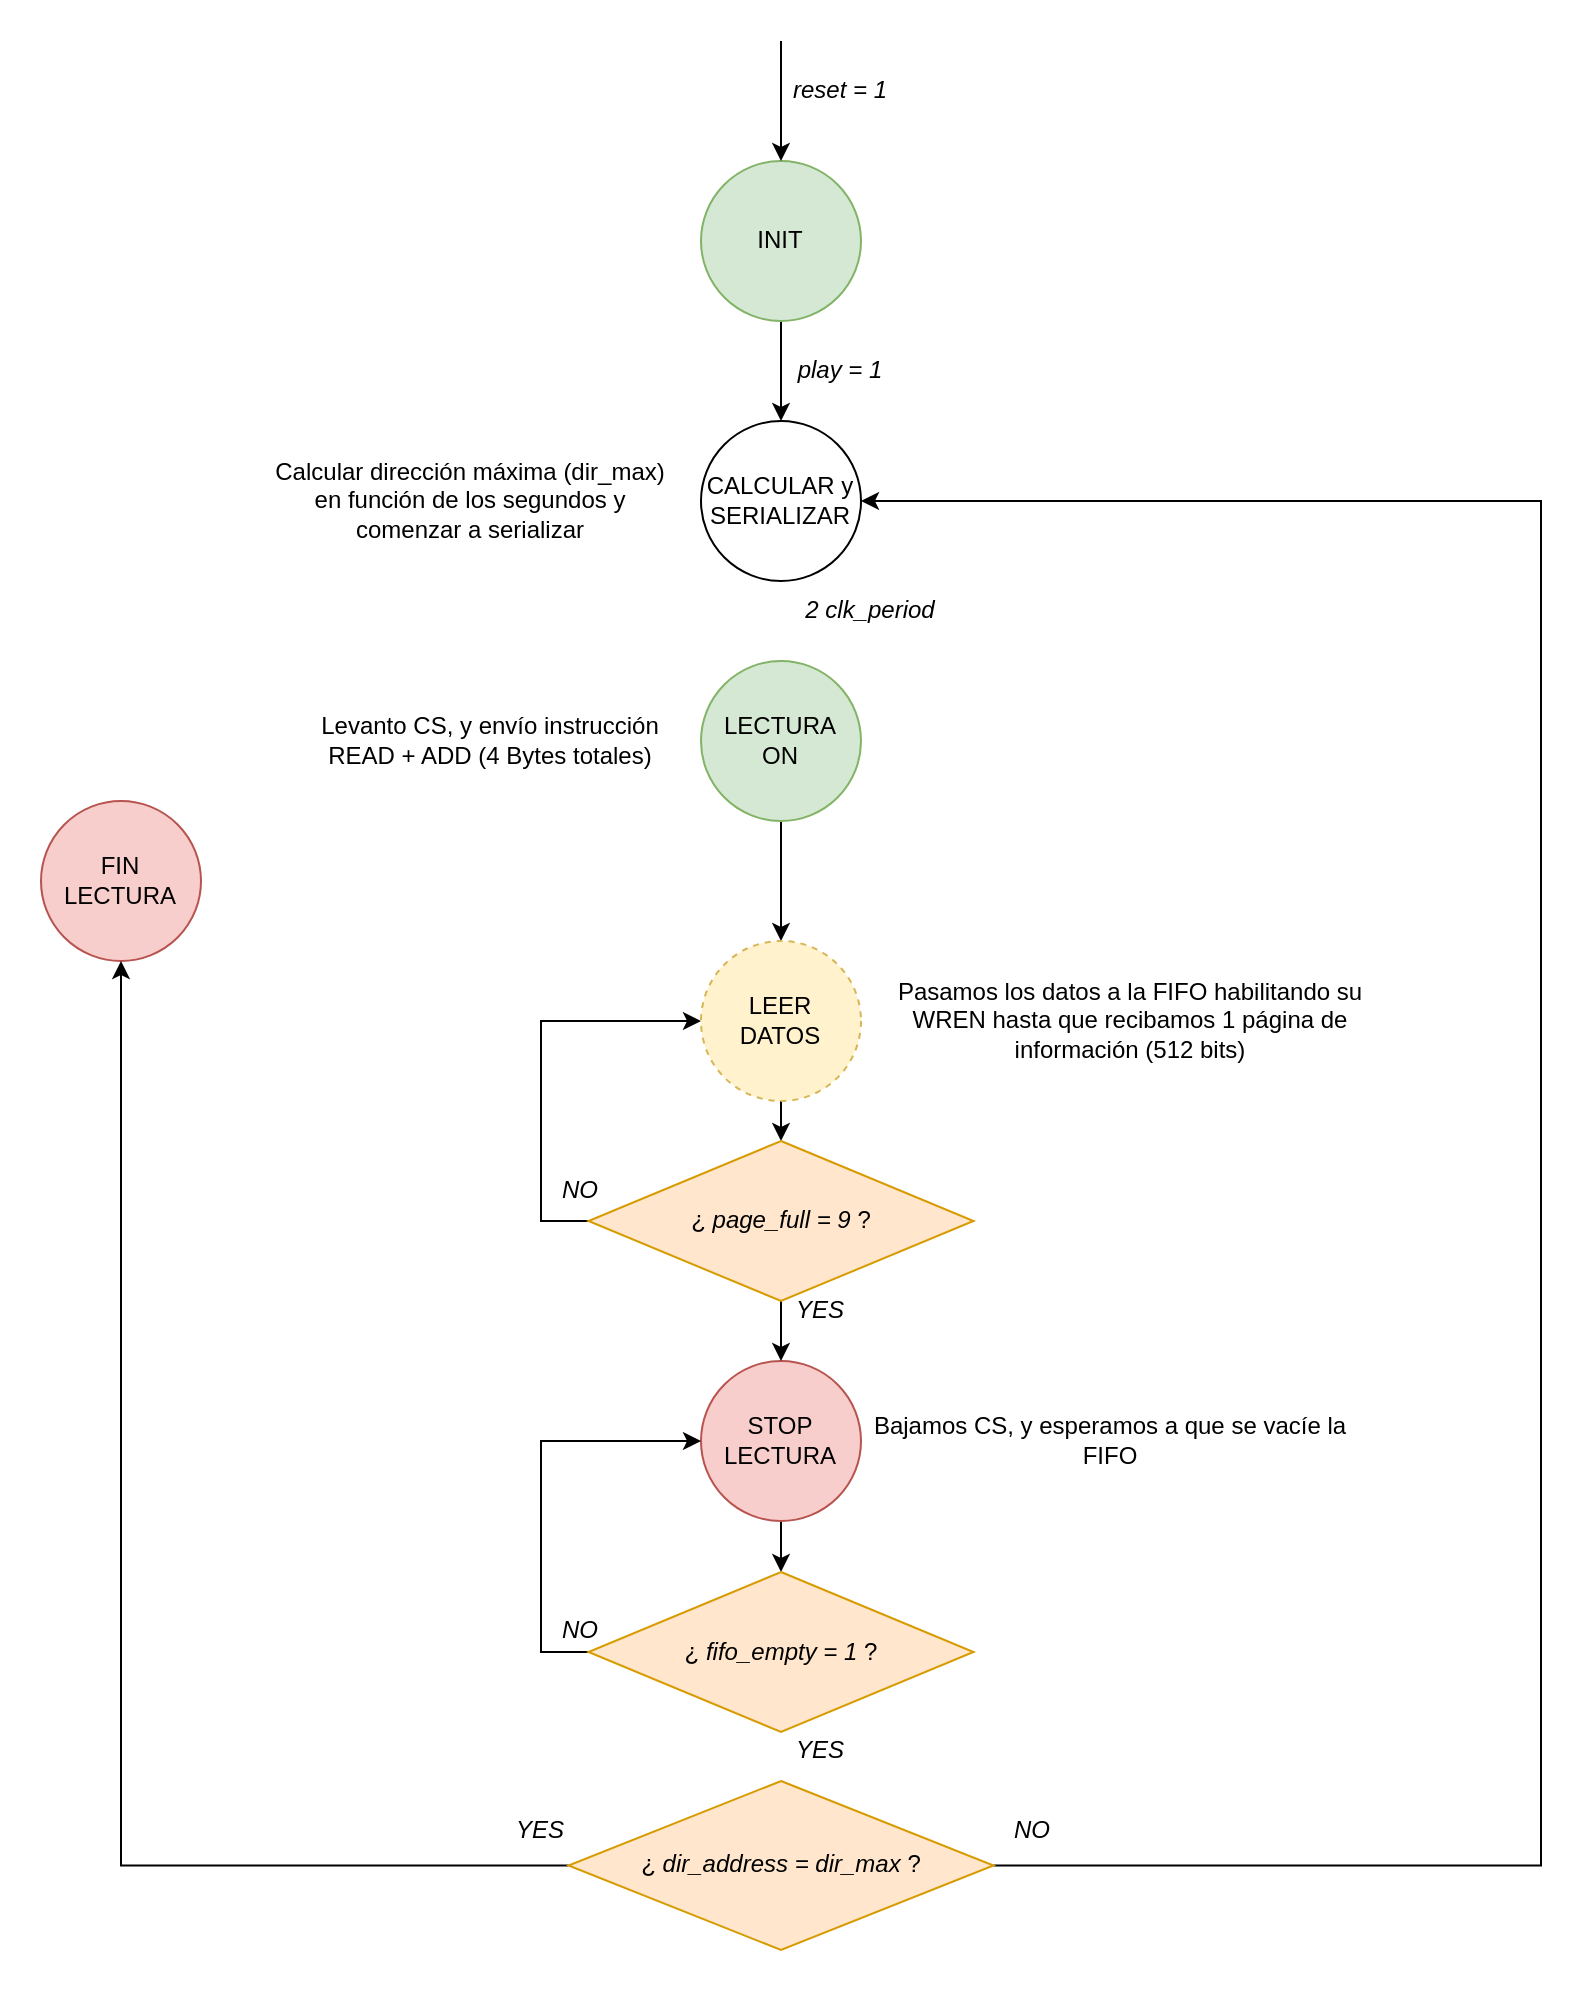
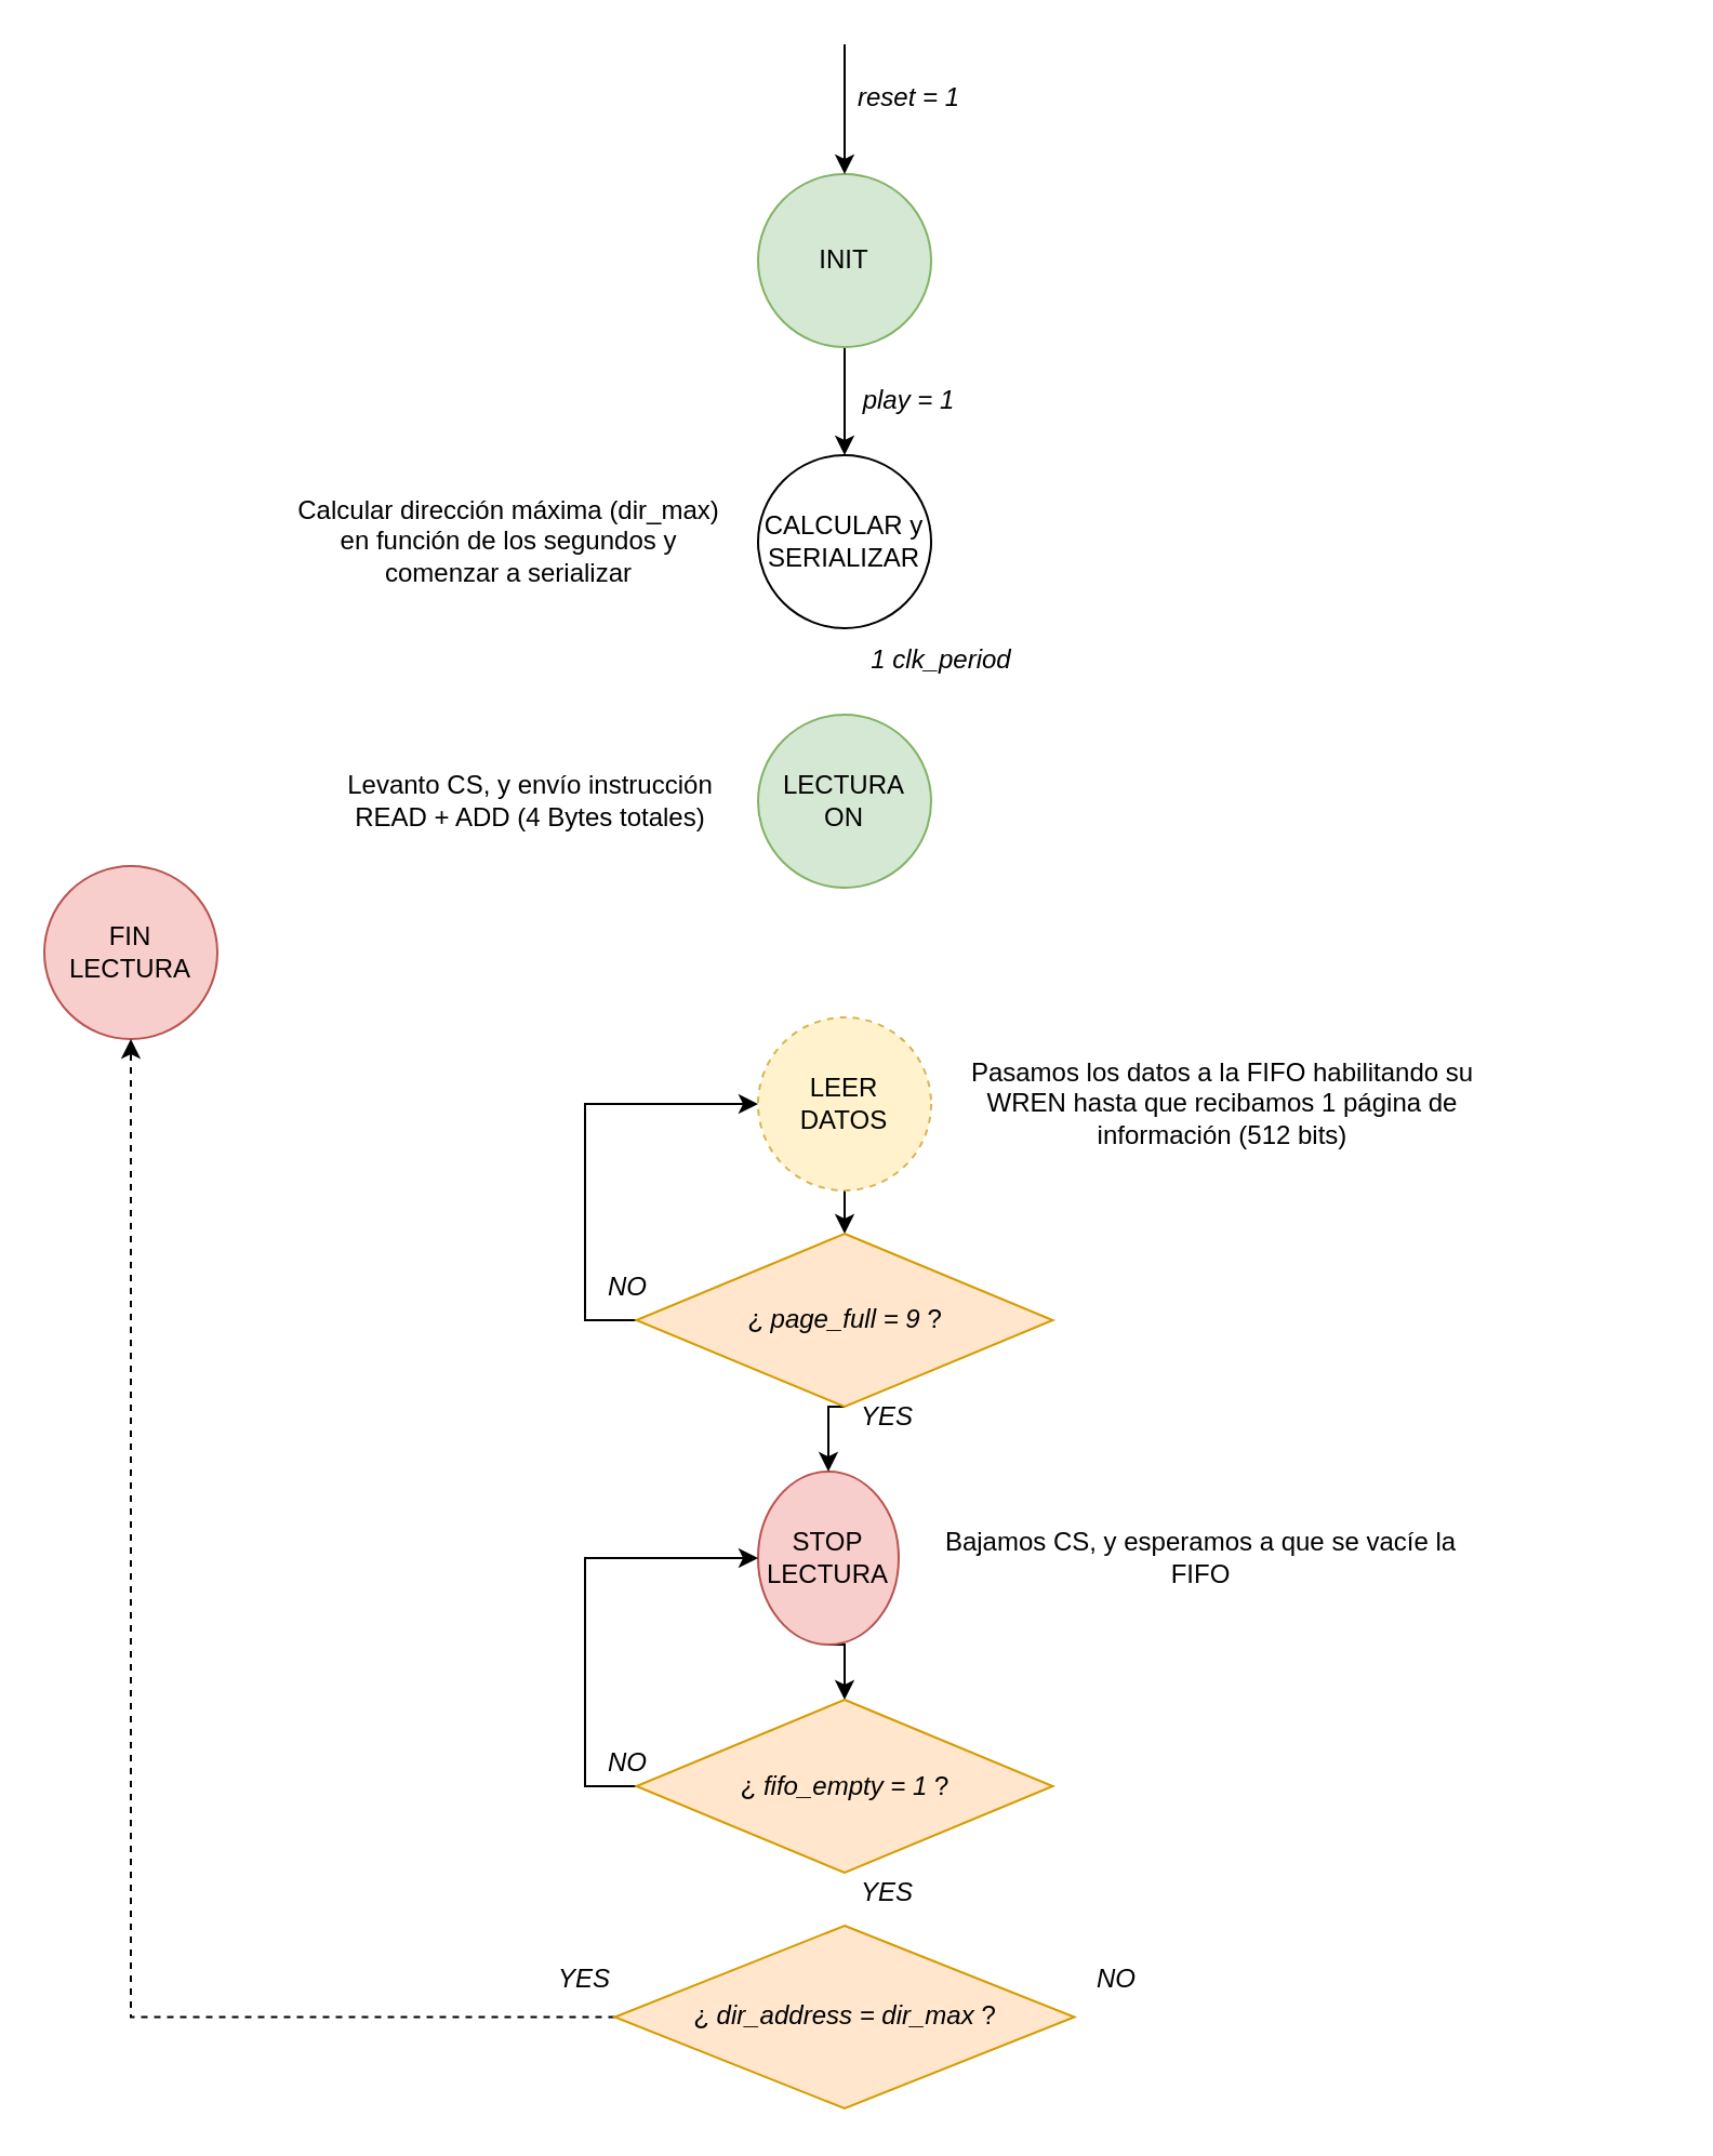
- <mxCell id="33" value="&lt;i&gt;2 clk_period&lt;/i&gt;" style="text;html=1;strokeColor=none;fillColor=none;align=center;verticalAlign=middle;whiteSpace=wrap;rounded=0;" vertex="1" parent="1"><mxGeometry x="390" y="290" width="90" height="30" as="geometry" /></mxCell>
+ <mxCell id="33" value="&lt;i&gt;1 clk_period&lt;/i&gt;" style="text;html=1;strokeColor=none;fillColor=none;align=center;verticalAlign=middle;whiteSpace=wrap;rounded=0;" vertex="1" parent="1"><mxGeometry x="390" y="290" width="90" height="30" as="geometry" /></mxCell>
- <mxCell id="5" style="edgeStyle=orthogonalEdgeStyle;rounded=0;orthogonalLoop=1;jettySize=auto;html=1;exitX=0.5;exitY=1;exitDx=0;exitDy=0;entryX=0.5;entryY=0;entryDx=0;entryDy=0;" edge="1" parent="1" source="6" target="8"><mxGeometry relative="1" as="geometry" /></mxCell>
- <mxCell id="20" style="edgeStyle=orthogonalEdgeStyle;rounded=0;orthogonalLoop=1;jettySize=auto;html=1;exitX=1;exitY=0.5;exitDx=0;exitDy=0;entryX=1;entryY=0.5;entryDx=0;entryDy=0;" edge="1" parent="1" source="21" target="2"><mxGeometry relative="1" as="geometry"><Array as="points"><mxPoint x="770" y="932" /><mxPoint x="770" y="250" /></Array></mxGeometry></mxCell>
- <mxCell id="10" value="STOP&lt;br&gt;LECTURA" style="ellipse;whiteSpace=wrap;html=1;aspect=fixed;fillColor=#f8cecc;strokeColor=#b85450;" vertex="1" parent="1"><mxGeometry x="350" y="680" width="80" height="80" as="geometry" /></mxCell>
+ <mxCell id="10" value="STOP&lt;br&gt;LECTURA" style="ellipse;whiteSpace=wrap;html=1;aspect=fixed;fillColor=#f8cecc;strokeColor=#b85450;" vertex="1" parent="1"><mxGeometry x="350" y="680" width="65" height="80" as="geometry" /></mxCell>
- <mxCell id="19" style="edgeStyle=orthogonalEdgeStyle;rounded=0;orthogonalLoop=1;jettySize=auto;html=1;exitX=0;exitY=0.5;exitDx=0;exitDy=0;entryX=0.5;entryY=1;entryDx=0;entryDy=0;" edge="1" parent="1" source="21" target="11"><mxGeometry relative="1" as="geometry" /></mxCell>
+ <mxCell id="19" style="edgeStyle=orthogonalEdgeStyle;rounded=0;orthogonalLoop=1;jettySize=auto;html=1;exitX=0;exitY=0.5;exitDx=0;exitDy=0;entryX=0.5;entryY=1;entryDx=0;entryDy=0;dashed=1;" edge="1" parent="1" source="21" target="11"><mxGeometry relative="1" as="geometry" /></mxCell>
